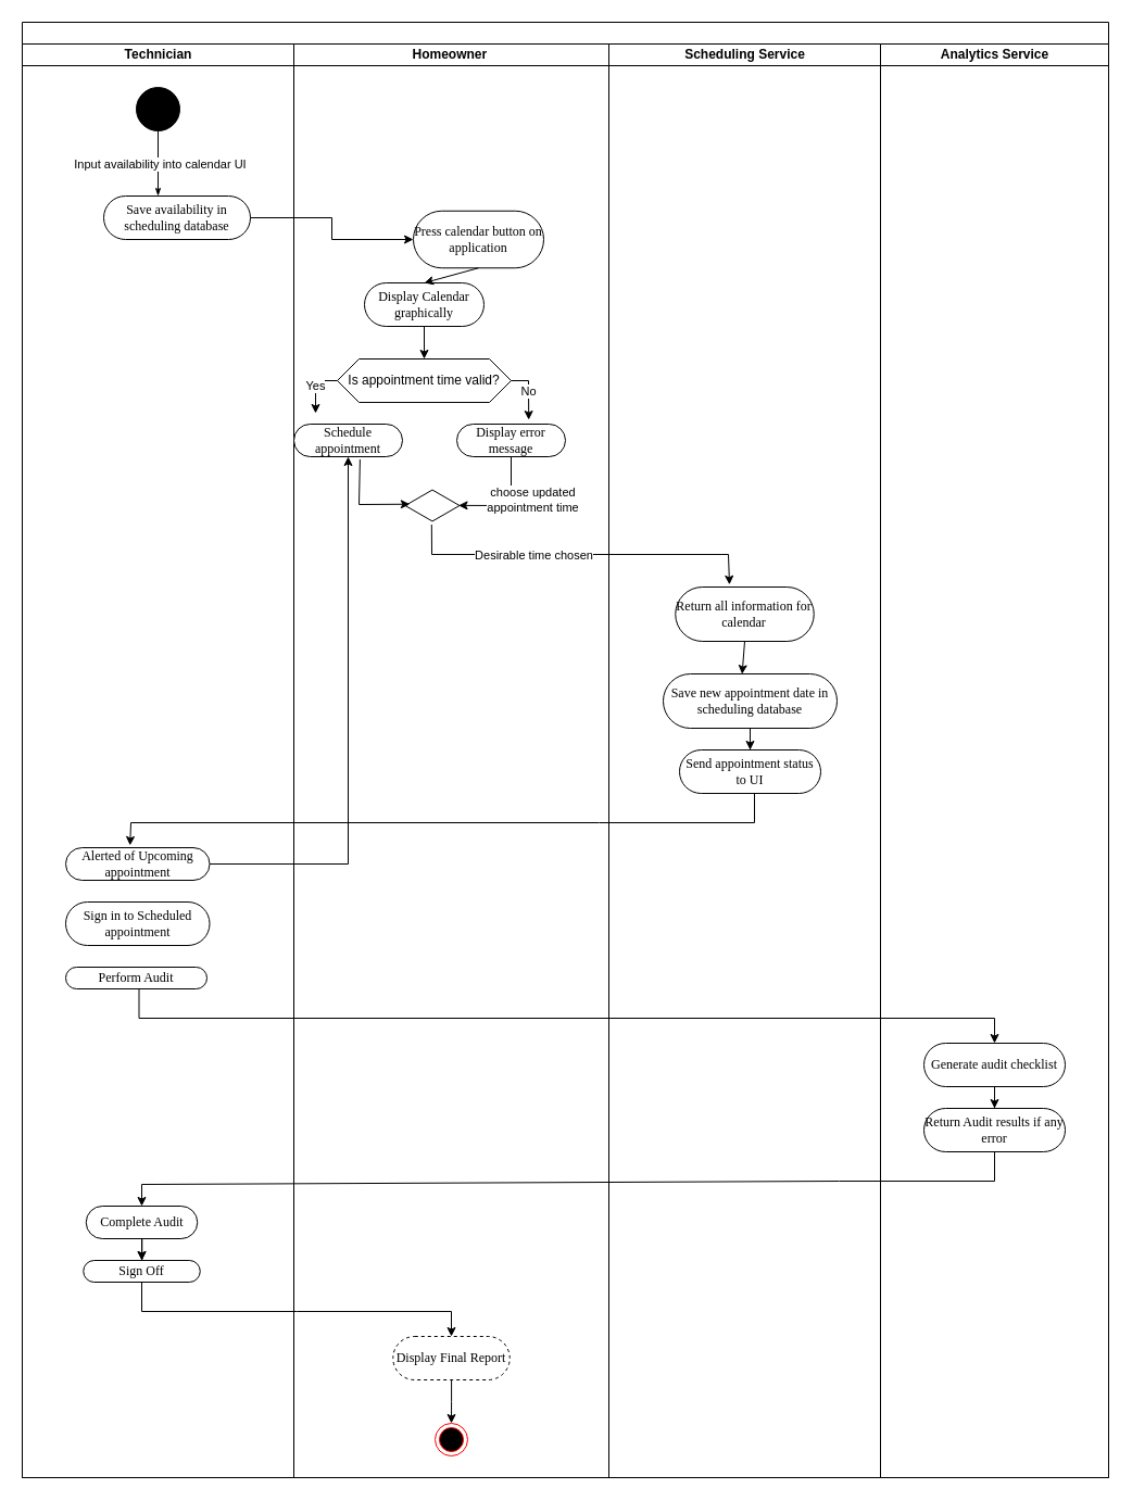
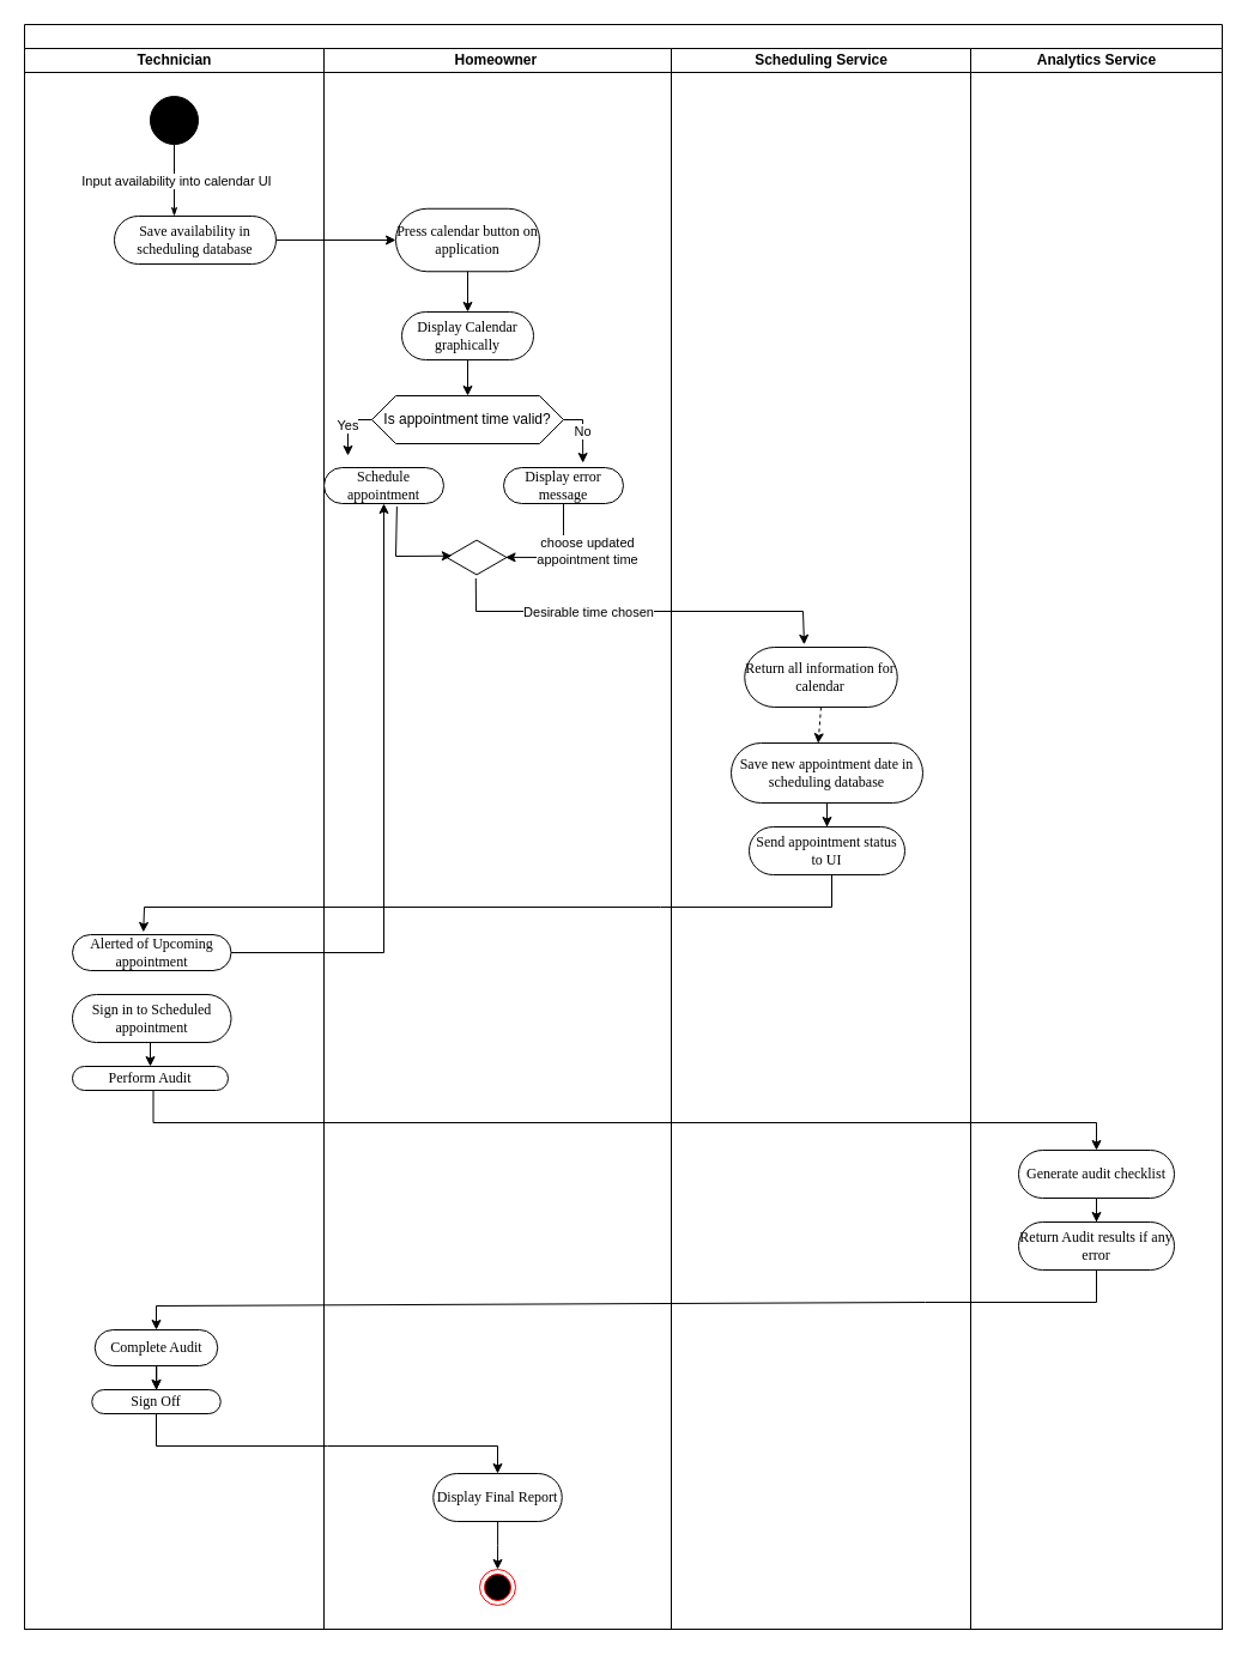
- <mxCell id="16" value="Press calendar button on application&lt;br&gt;" style="rounded=1;whiteSpace=wrap;html=1;shadow=0;comic=0;labelBackgroundColor=none;strokeWidth=1;fontFamily=Verdana;fontSize=12;align=center;arcSize=50;" parent="15" vertex="1"><mxGeometry x="110" y="153.75" width="120" height="52.5" as="geometry" /></mxCell>
+ <mxCell id="16" value="Press calendar button on application&lt;br&gt;" style="rounded=1;whiteSpace=wrap;html=1;shadow=0;comic=0;labelBackgroundColor=none;strokeWidth=1;fontFamily=Verdana;fontSize=12;align=center;arcSize=50;" parent="15" vertex="1"><mxGeometry x="60" y="133.75" width="120" height="52.5" as="geometry" /></mxCell>
- <mxCell id="38" value="" style="endArrow=classic;html=1;rounded=0;exitX=0.5;exitY=1;exitDx=0;exitDy=0;entryX=0.454;entryY=0.004;entryDx=0;entryDy=0;entryPerimeter=0;" edge="1" parent="33" source="36" target="35"><mxGeometry width="50" height="50" relative="1" as="geometry"><mxPoint x="120" y="500" as="sourcePoint" /><mxPoint x="125" y="530" as="targetPoint" /></mxGeometry></mxCell>
+ <mxCell id="38" value="" style="endArrow=classic;html=1;rounded=0;exitX=0.5;exitY=1;exitDx=0;exitDy=0;entryX=0.454;entryY=0.004;entryDx=0;entryDy=0;entryPerimeter=0;dashed=1;" edge="1" parent="33" source="36" target="35"><mxGeometry width="50" height="50" relative="1" as="geometry"><mxPoint x="120" y="500" as="sourcePoint" /><mxPoint x="125" y="530" as="targetPoint" /></mxGeometry></mxCell>
+ <mxCell id="9" style="edgeStyle=orthogonalEdgeStyle;rounded=0;orthogonalLoop=1;jettySize=auto;html=1;exitX=0.5;exitY=1;exitDx=0;exitDy=0;entryX=0.5;entryY=0;entryDx=0;entryDy=0;" edge="1" parent="3" source="10" target="8"><mxGeometry relative="1" as="geometry" /></mxCell>
- <mxCell id="30" value="Display Final Report&lt;br&gt;" style="rounded=1;whiteSpace=wrap;html=1;shadow=0;comic=0;labelBackgroundColor=none;strokeWidth=1;fontFamily=Verdana;fontSize=12;align=center;arcSize=50;dashed=1;" vertex="1" parent="15"><mxGeometry x="91.25" y="1190" width="107.5" height="40" as="geometry" /></mxCell>
+ <mxCell id="30" value="Display Final Report&lt;br&gt;" style="rounded=1;whiteSpace=wrap;html=1;shadow=0;comic=0;labelBackgroundColor=none;strokeWidth=1;fontFamily=Verdana;fontSize=12;align=center;arcSize=50;" vertex="1" parent="15"><mxGeometry x="91.25" y="1190" width="107.5" height="40" as="geometry" /></mxCell>
